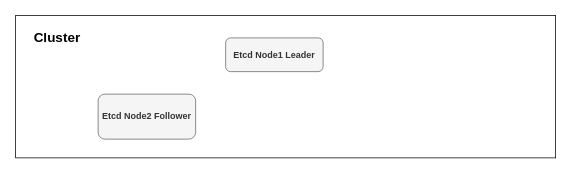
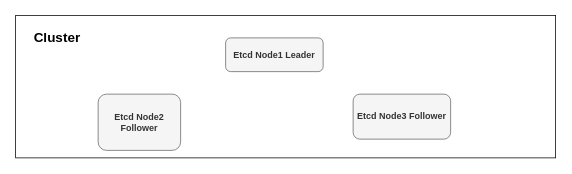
- <mxCell id="4" value="&lt;b&gt;Etcd Node2 Follower&lt;/b&gt;" style="rounded=1;whiteSpace=wrap;html=1;fillColor=#f5f5f5;fontColor=#333333;strokeColor=#666666;" vertex="1" parent="1"><mxGeometry x="130" y="125" width="130" height="60" as="geometry" /></mxCell>
+ <mxCell id="4" value="&lt;b&gt;Etcd Node2 Follower&lt;/b&gt;" style="rounded=1;whiteSpace=wrap;html=1;fillColor=#f5f5f5;fontColor=#333333;strokeColor=#666666;" vertex="1" parent="1"><mxGeometry x="130" y="125" width="110" height="75" as="geometry" /></mxCell>
+ <mxCell id="6" value="&lt;b&gt;Etcd Node3 Follower&lt;/b&gt;" style="rounded=1;whiteSpace=wrap;html=1;fillColor=#f5f5f5;fontColor=#333333;strokeColor=#666666;" vertex="1" parent="1"><mxGeometry x="470" y="125" width="130" height="60" as="geometry" /></mxCell>
